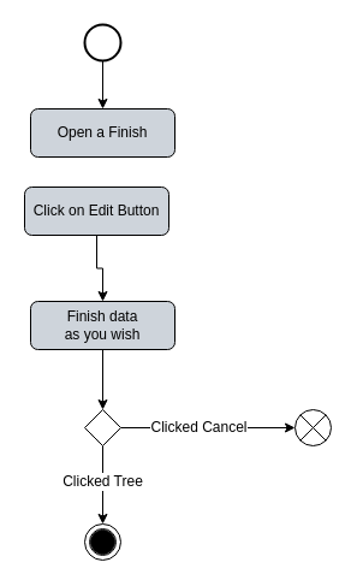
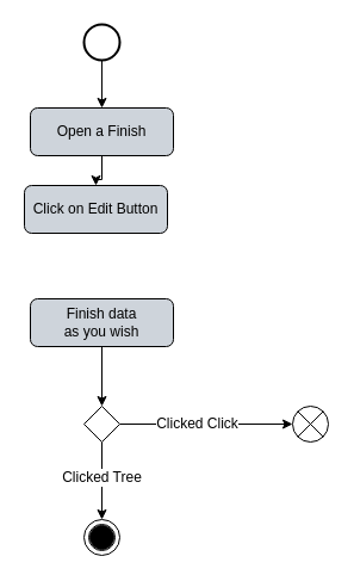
+ <mxCell id="3" style="edgeStyle=orthogonalEdgeStyle;rounded=0;orthogonalLoop=1;jettySize=auto;html=1;entryX=0.5;entryY=0;entryDx=0;entryDy=0;" parent="1" source="4" target="9" edge="1"><mxGeometry relative="1" as="geometry" /></mxCell>
- <mxCell id="8" style="edgeStyle=orthogonalEdgeStyle;rounded=0;orthogonalLoop=1;jettySize=auto;html=1;exitX=0.5;exitY=1;exitDx=0;exitDy=0;entryX=0.5;entryY=0;entryDx=0;entryDy=0;" parent="1" source="9" target="17" edge="1"><mxGeometry relative="1" as="geometry"><mxPoint x="85" y="250" as="targetPoint" /></mxGeometry></mxCell>
- <mxCell id="13" value="Clicked Cancel" style="text;html=1;align=center;verticalAlign=middle;resizable=0;points=[];autosize=1;strokeColor=none;fillColor=none;labelBackgroundColor=default;" parent="1" vertex="1"><mxGeometry x="115" y="345" width="100" height="20" as="geometry" /></mxCell>
+ <mxCell id="13" value="Clicked Click" style="text;html=1;align=center;verticalAlign=middle;resizable=0;points=[];autosize=1;strokeColor=none;fillColor=none;labelBackgroundColor=default;" parent="1" vertex="1"><mxGeometry x="115" y="345" width="100" height="20" as="geometry" /></mxCell>
